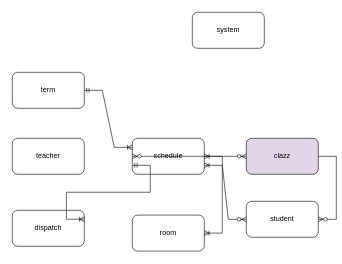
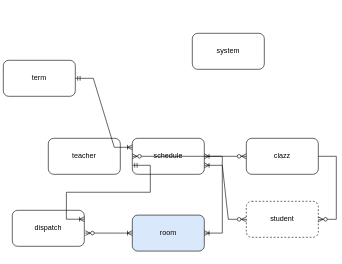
- <mxCell id="2" value="system" style="whiteSpace=wrap;html=1;rounded=1;" parent="1" vertex="1"><mxGeometry x="320" y="20" width="120" height="60" as="geometry" /></mxCell>
+ <mxCell id="2" value="system" style="whiteSpace=wrap;html=1;rounded=1;" parent="1" vertex="1"><mxGeometry x="320" y="55" width="120" height="60" as="geometry" /></mxCell>
- <mxCell id="3" value="term" style="whiteSpace=wrap;html=1;rounded=1;" parent="1" vertex="1"><mxGeometry x="20" y="120" width="120" height="60" as="geometry" /></mxCell>
+ <mxCell id="3" value="term" style="whiteSpace=wrap;html=1;rounded=1;" parent="1" vertex="1"><mxGeometry x="5" y="100" width="120" height="60" as="geometry" /></mxCell>
- <mxCell id="5" value="teacher" style="whiteSpace=wrap;html=1;rounded=1;" parent="1" vertex="1"><mxGeometry x="20" y="230" width="120" height="60" as="geometry" /></mxCell>
+ <mxCell id="5" value="teacher" style="whiteSpace=wrap;html=1;rounded=1;" parent="1" vertex="1"><mxGeometry x="80" y="230" width="120" height="60" as="geometry" /></mxCell>
- <mxCell id="9" value="clazz" style="whiteSpace=wrap;html=1;rounded=1;fillColor=#e1d5e7;" parent="1" vertex="1"><mxGeometry x="410" y="230" width="120" height="60" as="geometry" /></mxCell>
+ <mxCell id="9" value="clazz" style="whiteSpace=wrap;html=1;rounded=1;" parent="1" vertex="1"><mxGeometry x="410" y="230" width="120" height="60" as="geometry" /></mxCell>
- <mxCell id="7" value="student" style="whiteSpace=wrap;html=1;rounded=1;" parent="1" vertex="1"><mxGeometry x="410" y="335" width="120" height="60" as="geometry" /></mxCell>
+ <mxCell id="7" value="student" style="whiteSpace=wrap;html=1;rounded=1;dashed=1;" parent="1" vertex="1"><mxGeometry x="410" y="335" width="120" height="60" as="geometry" /></mxCell>
+ <mxCell id="15" value="" style="edgeStyle=entityRelationEdgeStyle;fontSize=12;html=1;endArrow=ERoneToMany;startArrow=ERzeroToMany;rounded=0;entryX=0;entryY=0.5;entryDx=0;entryDy=0;exitX=1.013;exitY=0.633;exitDx=0;exitDy=0;exitPerimeter=0;" parent="1" source="8" target="6" edge="1"><mxGeometry width="100" height="100" relative="1" as="geometry"><mxPoint x="260" y="260" as="sourcePoint" /><mxPoint x="360" y="160" as="targetPoint" /></mxGeometry></mxCell>
- <mxCell id="6" value="room" style="whiteSpace=wrap;html=1;rounded=1;" parent="1" vertex="1"><mxGeometry x="220" y="358" width="120" height="60" as="geometry" /></mxCell>
+ <mxCell id="6" value="room" style="whiteSpace=wrap;html=1;rounded=1;fillColor=#dae8fc;" parent="1" vertex="1"><mxGeometry x="220" y="358" width="120" height="60" as="geometry" /></mxCell>
